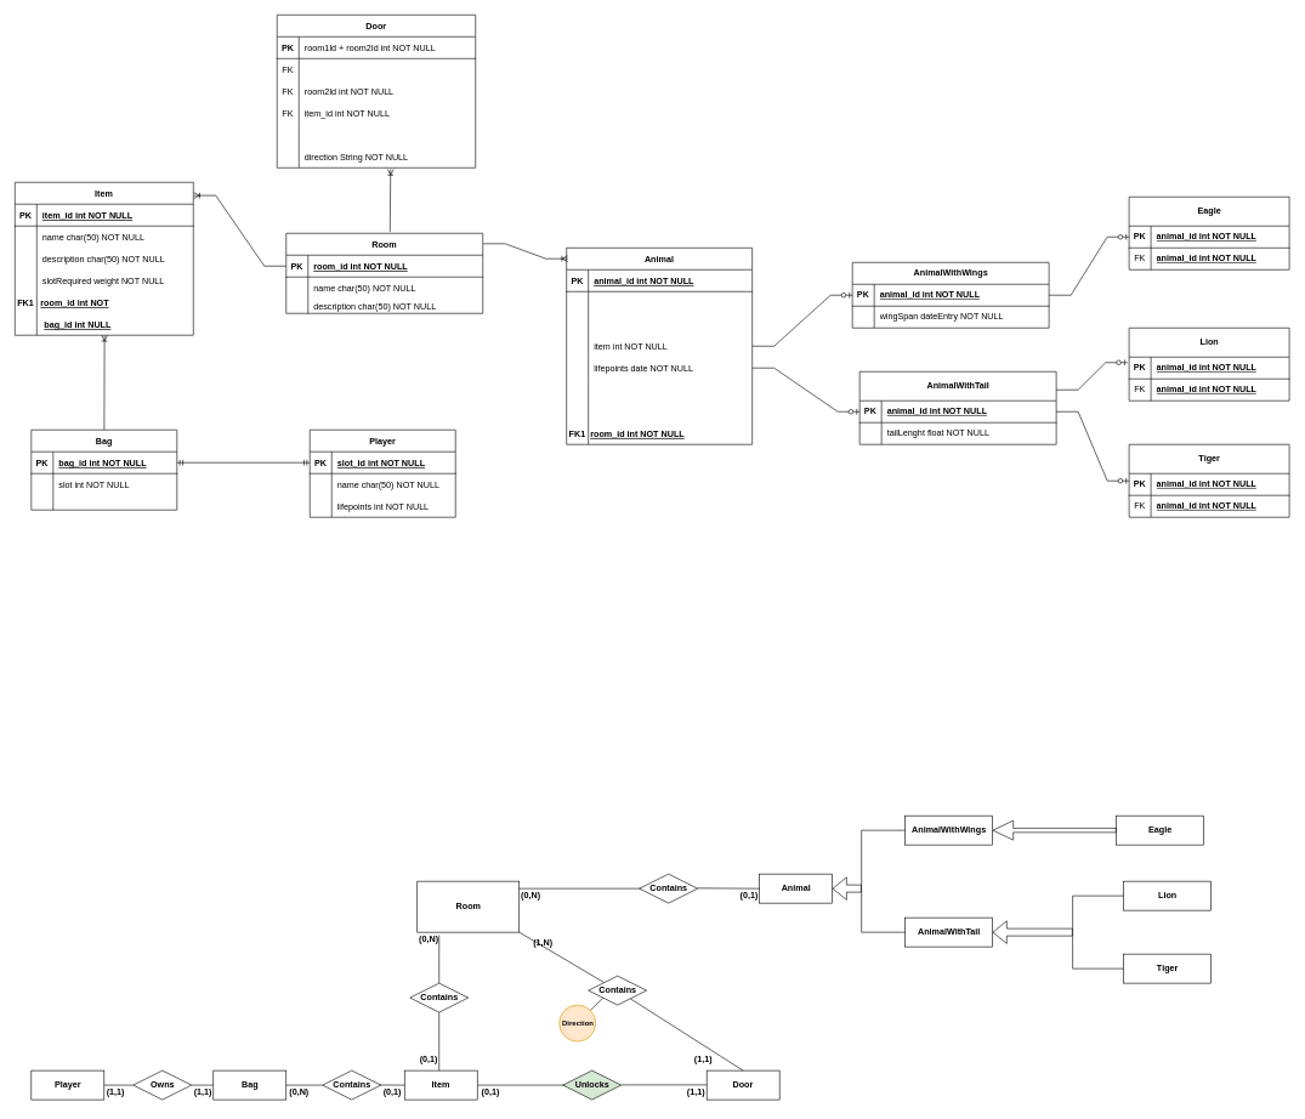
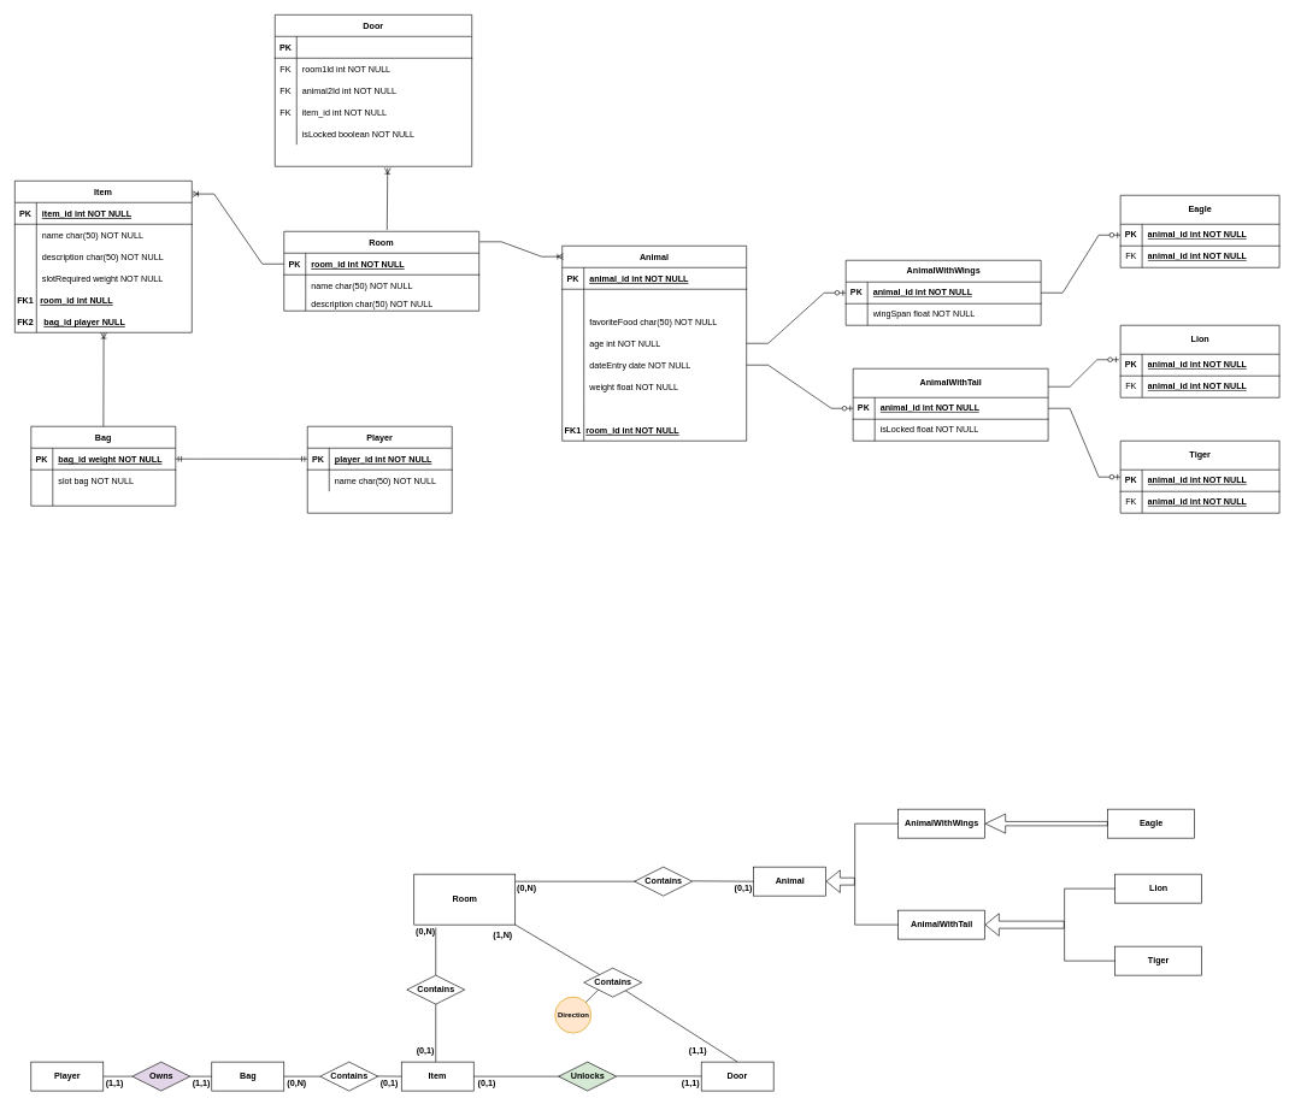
- <mxCell id="93" value="room1Id + room2Id int NOT NULL" style="shape=partialRectangle;overflow=hidden;connectable=0;fillColor=none;top=0;left=0;bottom=0;right=0;align=left;spacingLeft=6;strokeWidth=1;" parent="1" vertex="1"><mxGeometry x="410" y="50" width="240" height="30" as="geometry"><mxRectangle width="240" height="30" as="alternateBounds" /></mxGeometry></mxCell>
+ <mxCell id="80" value="room1Id int NOT NULL" style="shape=partialRectangle;overflow=hidden;connectable=0;fillColor=none;top=0;left=0;bottom=0;right=0;align=left;spacingLeft=6;strokeWidth=1;" parent="78" vertex="1"><mxGeometry x="30" width="242.5" height="30" as="geometry"><mxRectangle width="242.5" height="30" as="alternateBounds" /></mxGeometry></mxCell>
- <mxCell id="94" value="room2Id int NOT NULL" style="shape=partialRectangle;overflow=hidden;connectable=0;fillColor=none;top=0;left=0;bottom=0;right=0;align=left;spacingLeft=6;strokeWidth=1;" parent="1" vertex="1"><mxGeometry x="410" y="110" width="240" height="30" as="geometry"><mxRectangle width="240" height="30" as="alternateBounds" /></mxGeometry></mxCell>
+ <mxCell id="94" value="animal2Id int NOT NULL" style="shape=partialRectangle;overflow=hidden;connectable=0;fillColor=none;top=0;left=0;bottom=0;right=0;align=left;spacingLeft=6;strokeWidth=1;" parent="1" vertex="1"><mxGeometry x="410" y="110" width="240" height="30" as="geometry"><mxRectangle width="240" height="30" as="alternateBounds" /></mxGeometry></mxCell>
+ <mxCell id="89" value="isLocked boolean NOT NULL" style="shape=partialRectangle;overflow=hidden;connectable=0;fillColor=none;top=0;left=0;bottom=0;right=0;align=left;spacingLeft=6;strokeWidth=1;" parent="87" vertex="1"><mxGeometry x="30" width="242.5" height="30" as="geometry"><mxRectangle width="242.5" height="30" as="alternateBounds" /></mxGeometry></mxCell>
- <mxCell id="92" value="direction String NOT NULL" style="shape=partialRectangle;overflow=hidden;connectable=0;fillColor=none;top=0;left=0;bottom=0;right=0;align=left;spacingLeft=6;strokeWidth=1;" parent="90" vertex="1"><mxGeometry x="30" width="242.5" height="30" as="geometry"><mxRectangle width="242.5" height="30" as="alternateBounds" /></mxGeometry></mxCell>
- <mxCell id="98" value="room_id int NOT " style="shape=partialRectangle;overflow=hidden;connectable=0;fillColor=none;top=0;left=0;bottom=0;right=0;align=left;spacingLeft=6;fontStyle=5;strokeWidth=1;" parent="1" vertex="1"><mxGeometry x="47.5" y="400" width="240" height="30" as="geometry"><mxRectangle width="240" height="30" as="alternateBounds" /></mxGeometry></mxCell>
+ <mxCell id="98" value="room_id int NULL " style="shape=partialRectangle;overflow=hidden;connectable=0;fillColor=none;top=0;left=0;bottom=0;right=0;align=left;spacingLeft=6;fontStyle=5;strokeWidth=1;" parent="1" vertex="1"><mxGeometry x="47.5" y="400" width="240" height="30" as="geometry"><mxRectangle width="240" height="30" as="alternateBounds" /></mxGeometry></mxCell>
- <mxCell id="108" value="&lt;span style=&quot;text-wrap: nowrap;&quot;&gt;wingSpan dateEntry NOT NULL&lt;/span&gt;" style="shape=partialRectangle;connectable=0;fillColor=none;top=0;left=0;bottom=0;right=0;align=left;spacingLeft=6;overflow=hidden;whiteSpace=wrap;html=1;" parent="106" vertex="1"><mxGeometry x="30" width="240.0" height="30" as="geometry"><mxRectangle width="240.0" height="30" as="alternateBounds" /></mxGeometry></mxCell>
+ <mxCell id="108" value="&lt;span style=&quot;text-wrap: nowrap;&quot;&gt;wingSpan float NOT NULL&lt;/span&gt;" style="shape=partialRectangle;connectable=0;fillColor=none;top=0;left=0;bottom=0;right=0;align=left;spacingLeft=6;overflow=hidden;whiteSpace=wrap;html=1;" parent="106" vertex="1"><mxGeometry x="30" width="240.0" height="30" as="geometry"><mxRectangle width="240.0" height="30" as="alternateBounds" /></mxGeometry></mxCell>
+ <mxCell id="97" value="FK2" style="shape=partialRectangle;overflow=hidden;connectable=0;fillColor=none;top=0;left=0;bottom=0;right=0;fontStyle=1;strokeWidth=1;" parent="1" vertex="1"><mxGeometry x="20" y="430" width="30" height="30" as="geometry"><mxRectangle width="30" height="30" as="alternateBounds" /></mxGeometry></mxCell>
+ <mxCell id="20" value="favoriteFood char(50) NOT NULL" style="shape=partialRectangle;overflow=hidden;connectable=0;fillColor=none;top=0;left=0;bottom=0;right=0;align=left;spacingLeft=6;strokeWidth=1;" parent="18" vertex="1"><mxGeometry x="30" width="225" height="30" as="geometry"><mxRectangle width="225" height="30" as="alternateBounds" /></mxGeometry></mxCell>
- <mxCell id="99" value="bag_id int NULL " style="shape=partialRectangle;overflow=hidden;connectable=0;fillColor=none;top=0;left=0;bottom=0;right=0;align=left;spacingLeft=6;fontStyle=5;strokeWidth=1;" parent="1" vertex="1"><mxGeometry x="52.5" y="430" width="170" height="30" as="geometry"><mxRectangle width="170" height="30" as="alternateBounds" /></mxGeometry></mxCell>
+ <mxCell id="99" value="bag_id player NULL " style="shape=partialRectangle;overflow=hidden;connectable=0;fillColor=none;top=0;left=0;bottom=0;right=0;align=left;spacingLeft=6;fontStyle=5;strokeWidth=1;" parent="1" vertex="1"><mxGeometry x="52.5" y="430" width="170" height="30" as="geometry"><mxRectangle width="170" height="30" as="alternateBounds" /></mxGeometry></mxCell>
- <mxCell id="23" value="item int NOT NULL" style="shape=partialRectangle;overflow=hidden;connectable=0;fillColor=none;top=0;left=0;bottom=0;right=0;align=left;spacingLeft=6;strokeWidth=1;" parent="21" vertex="1"><mxGeometry x="30" width="225" height="30" as="geometry"><mxRectangle width="225" height="30" as="alternateBounds" /></mxGeometry></mxCell>
+ <mxCell id="23" value="age int NOT NULL" style="shape=partialRectangle;overflow=hidden;connectable=0;fillColor=none;top=0;left=0;bottom=0;right=0;align=left;spacingLeft=6;strokeWidth=1;" parent="21" vertex="1"><mxGeometry x="30" width="225" height="30" as="geometry"><mxRectangle width="225" height="30" as="alternateBounds" /></mxGeometry></mxCell>
- <mxCell id="26" value="lifepoints date NOT NULL" style="shape=partialRectangle;overflow=hidden;connectable=0;fillColor=none;top=0;left=0;bottom=0;right=0;align=left;spacingLeft=6;strokeWidth=1;" parent="24" vertex="1"><mxGeometry x="30" width="225" height="30" as="geometry"><mxRectangle width="225" height="30" as="alternateBounds" /></mxGeometry></mxCell>
+ <mxCell id="26" value="dateEntry date NOT NULL" style="shape=partialRectangle;overflow=hidden;connectable=0;fillColor=none;top=0;left=0;bottom=0;right=0;align=left;spacingLeft=6;strokeWidth=1;" parent="24" vertex="1"><mxGeometry x="30" width="225" height="30" as="geometry"><mxRectangle width="225" height="30" as="alternateBounds" /></mxGeometry></mxCell>
+ <mxCell id="29" value="weight float NOT NULL" style="shape=partialRectangle;overflow=hidden;connectable=0;fillColor=none;top=0;left=0;bottom=0;right=0;align=left;spacingLeft=6;strokeWidth=1;" parent="27" vertex="1"><mxGeometry x="30" width="225" height="30" as="geometry"><mxRectangle width="225" height="30" as="alternateBounds" /></mxGeometry></mxCell>
- <mxCell id="115" value="&lt;span style=&quot;text-wrap: nowrap;&quot;&gt;tailLenght float NOT NULL&lt;/span&gt;" style="shape=partialRectangle;connectable=0;fillColor=none;top=0;left=0;bottom=0;right=0;align=left;spacingLeft=6;overflow=hidden;whiteSpace=wrap;html=1;" parent="113" vertex="1"><mxGeometry x="30" width="240.0" height="30" as="geometry"><mxRectangle width="240.0" height="30" as="alternateBounds" /></mxGeometry></mxCell>
+ <mxCell id="115" value="&lt;span style=&quot;text-wrap: nowrap;&quot;&gt;isLocked float NOT NULL&lt;/span&gt;" style="shape=partialRectangle;connectable=0;fillColor=none;top=0;left=0;bottom=0;right=0;align=left;spacingLeft=6;overflow=hidden;whiteSpace=wrap;html=1;" parent="113" vertex="1"><mxGeometry x="30" width="240.0" height="30" as="geometry"><mxRectangle width="240.0" height="30" as="alternateBounds" /></mxGeometry></mxCell>
- <mxCell id="5" value="bag_id int NOT NULL " style="shape=partialRectangle;overflow=hidden;connectable=0;fillColor=none;top=0;left=0;bottom=0;right=0;align=left;spacingLeft=6;fontStyle=5;strokeWidth=1;" parent="3" vertex="1"><mxGeometry x="30" width="170" height="30" as="geometry"><mxRectangle width="170" height="30" as="alternateBounds" /></mxGeometry></mxCell>
+ <mxCell id="5" value="bag_id weight NOT NULL " style="shape=partialRectangle;overflow=hidden;connectable=0;fillColor=none;top=0;left=0;bottom=0;right=0;align=left;spacingLeft=6;fontStyle=5;strokeWidth=1;" parent="3" vertex="1"><mxGeometry x="30" width="170" height="30" as="geometry"><mxRectangle width="170" height="30" as="alternateBounds" /></mxGeometry></mxCell>
- <mxCell id="38" value="slot_id int NOT NULL " style="shape=partialRectangle;overflow=hidden;connectable=0;fillColor=none;top=0;left=0;bottom=0;right=0;align=left;spacingLeft=6;fontStyle=5;strokeWidth=1;" parent="36" vertex="1"><mxGeometry x="30" width="170" height="30" as="geometry"><mxRectangle width="170" height="30" as="alternateBounds" /></mxGeometry></mxCell>
+ <mxCell id="38" value="player_id int NOT NULL " style="shape=partialRectangle;overflow=hidden;connectable=0;fillColor=none;top=0;left=0;bottom=0;right=0;align=left;spacingLeft=6;fontStyle=5;strokeWidth=1;" parent="36" vertex="1"><mxGeometry x="30" width="170" height="30" as="geometry"><mxRectangle width="170" height="30" as="alternateBounds" /></mxGeometry></mxCell>
- <mxCell id="8" value="slot int NOT NULL" style="shape=partialRectangle;overflow=hidden;connectable=0;fillColor=none;top=0;left=0;bottom=0;right=0;align=left;spacingLeft=6;strokeWidth=1;" parent="6" vertex="1"><mxGeometry x="30" width="170" height="30" as="geometry"><mxRectangle width="170" height="30" as="alternateBounds" /></mxGeometry></mxCell>
+ <mxCell id="8" value="slot bag NOT NULL" style="shape=partialRectangle;overflow=hidden;connectable=0;fillColor=none;top=0;left=0;bottom=0;right=0;align=left;spacingLeft=6;strokeWidth=1;" parent="6" vertex="1"><mxGeometry x="30" width="170" height="30" as="geometry"><mxRectangle width="170" height="30" as="alternateBounds" /></mxGeometry></mxCell>
- <mxCell id="44" value="lifepoints int NOT NULL" style="shape=partialRectangle;overflow=hidden;connectable=0;fillColor=none;top=0;left=0;bottom=0;right=0;align=left;spacingLeft=6;strokeWidth=1;" parent="42" vertex="1"><mxGeometry x="30" width="170" height="30" as="geometry"><mxRectangle width="170" height="30" as="alternateBounds" /></mxGeometry></mxCell>
- <mxCell id="155" value="(1,N)" style="text;html=1;align=center;verticalAlign=middle;resizable=0;points=[];autosize=1;strokeColor=none;fillColor=none;fontStyle=1" parent="1" vertex="1"><mxGeometry x="720" y="1280" width="50" height="30" as="geometry" /></mxCell>
+ <mxCell id="155" value="(1,N)" style="text;html=1;align=center;verticalAlign=middle;resizable=0;points=[];autosize=1;strokeColor=none;fillColor=none;fontStyle=1" parent="1" vertex="1"><mxGeometry x="670" y="1280" width="50" height="30" as="geometry" /></mxCell>
- <mxCell id="129" value="&lt;span&gt;Owns&lt;/span&gt;" style="rhombus;whiteSpace=wrap;html=1;fontStyle=1" parent="1" vertex="1"><mxGeometry x="182.5" y="1470" width="80" height="40" as="geometry" /></mxCell>
+ <mxCell id="129" value="&lt;span&gt;Owns&lt;/span&gt;" style="rhombus;whiteSpace=wrap;html=1;fontStyle=1;fillColor=#e1d5e7;" parent="1" vertex="1"><mxGeometry x="182.5" y="1470" width="80" height="40" as="geometry" /></mxCell>
